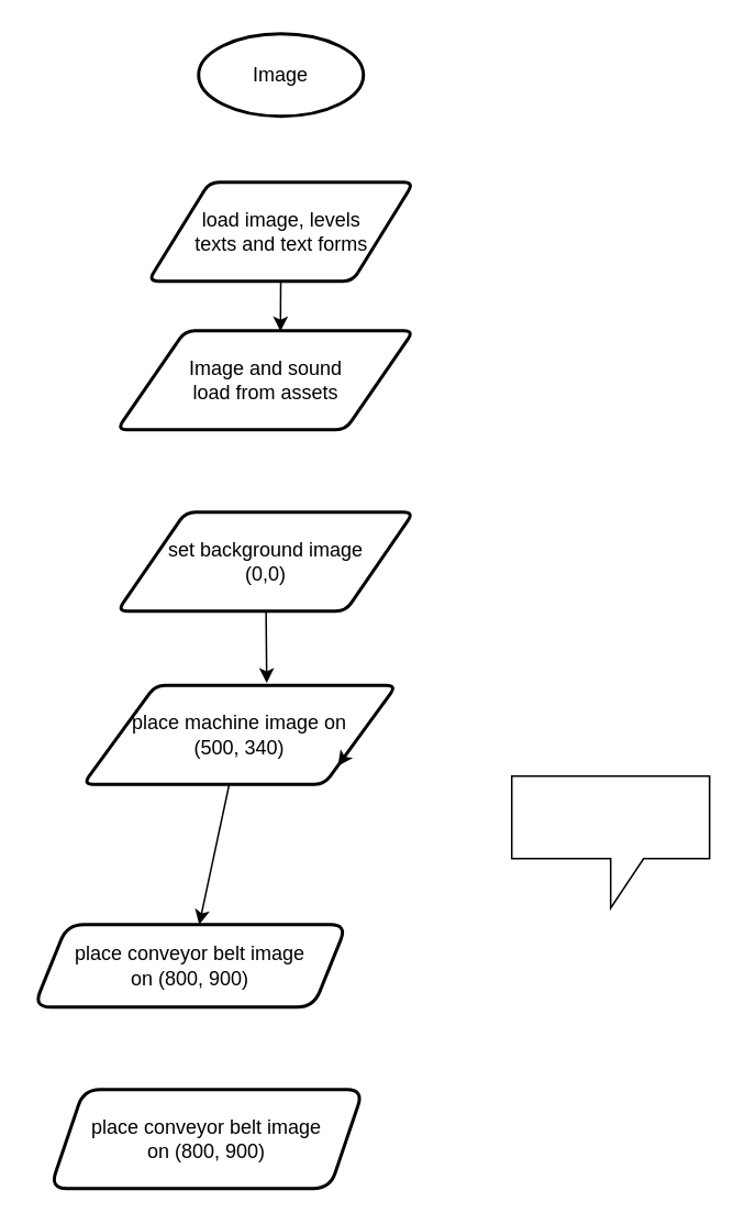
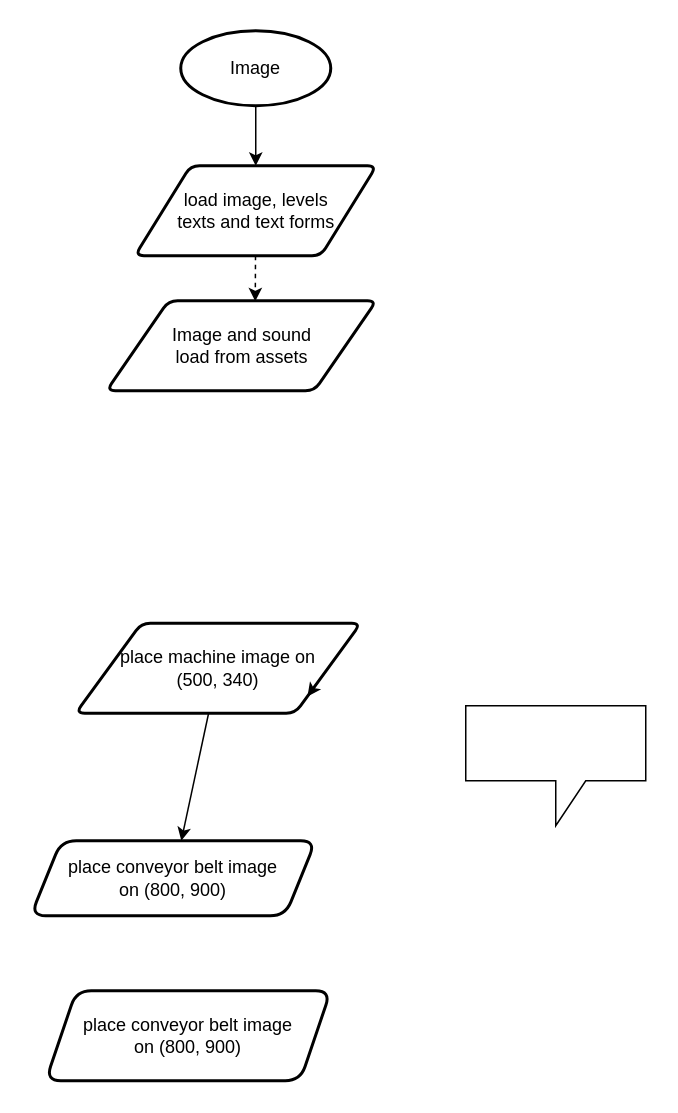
+ <mxCell id="2" style="edgeStyle=none;html=1;jumpStyle=none;rounded=1;" edge="1" parent="1" source="3" target="5"><mxGeometry relative="1" as="geometry"><mxPoint x="170" y="170" as="targetPoint" /><Array as="points" /></mxGeometry></mxCell>
- <mxCell id="4" style="edgeStyle=none;rounded=1;jumpStyle=none;html=1;entryX=0.551;entryY=0.006;entryDx=0;entryDy=0;entryPerimeter=0;" edge="1" parent="1" source="5" target="6"><mxGeometry relative="1" as="geometry" /></mxCell>
+ <mxCell id="4" style="edgeStyle=none;rounded=1;jumpStyle=none;html=1;entryX=0.551;entryY=0.006;entryDx=0;entryDy=0;entryPerimeter=0;dashed=1;" edge="1" parent="1" source="5" target="6"><mxGeometry relative="1" as="geometry" /></mxCell>
- <mxCell id="8" value="set background image &lt;br&gt;(0,0)" style="shape=parallelogram;html=1;strokeWidth=2;perimeter=parallelogramPerimeter;whiteSpace=wrap;rounded=1;arcSize=12;size=0.23;" vertex="1" parent="1"><mxGeometry x="70.75" y="310" width="179.75" height="60" as="geometry" /></mxCell>
- <mxCell id="7" style="edgeStyle=none;rounded=1;jumpStyle=none;html=1;entryX=0.586;entryY=-0.024;entryDx=0;entryDy=0;entryPerimeter=0;" edge="1" parent="1" source="8" target="10"><mxGeometry relative="1" as="geometry" /></mxCell>
